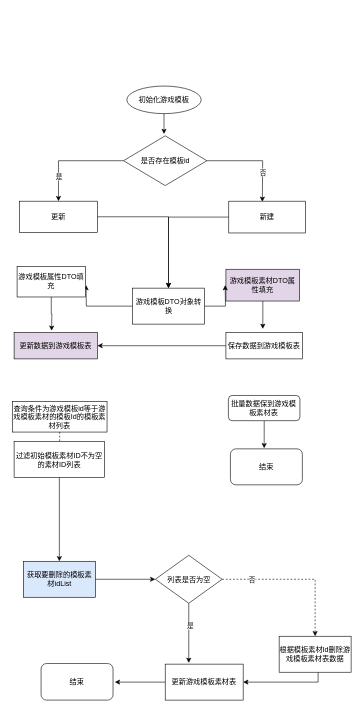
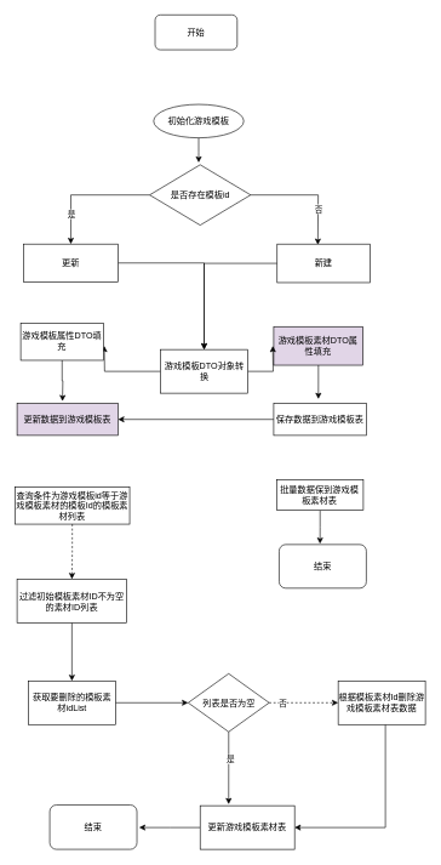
+ <mxCell id="2" value="开始" style="rounded=1;whiteSpace=wrap;html=1;" vertex="1" parent="1"><mxGeometry x="213" y="20" width="113" height="48" as="geometry" /></mxCell>
- <mxCell id="19" value="批量数据保到游戏模板素材表" style="whiteSpace=wrap;html=1;rounded=1;" vertex="1" parent="1"><mxGeometry x="380.38" y="659" width="119.25" height="42" as="geometry" /></mxCell>
+ <mxCell id="19" value="批量数据保到游戏模板素材表" style="whiteSpace=wrap;html=1;rounded=0;" vertex="1" parent="1"><mxGeometry x="380.38" y="659" width="119.25" height="42" as="geometry" /></mxCell>
- <mxCell id="30" value="过滤初始模板素材ID不为空的素材ID列表" style="whiteSpace=wrap;html=1;rounded=0;" vertex="1" parent="1"><mxGeometry x="23" y="735.5" width="151" height="60" as="geometry" /></mxCell>
+ <mxCell id="30" value="过滤初始模板素材ID不为空的素材ID列表" style="whiteSpace=wrap;html=1;rounded=0;" vertex="1" parent="1"><mxGeometry x="23" y="795.5" width="151" height="60" as="geometry" /></mxCell>
- <mxCell id="32" value="获取要删除的模板素材idList" style="whiteSpace=wrap;html=1;rounded=0;fillColor=#dae8fc;" vertex="1" parent="1"><mxGeometry x="38.5" y="935.5" width="120" height="60" as="geometry" /></mxCell>
+ <mxCell id="32" value="获取要删除的模板素材idList" style="whiteSpace=wrap;html=1;rounded=0;" vertex="1" parent="1"><mxGeometry x="38.5" y="935.5" width="120" height="60" as="geometry" /></mxCell>
- <mxCell id="39" value="根据模板素材Id删除游戏模板素材表数据" style="rounded=0;whiteSpace=wrap;html=1;" vertex="1" parent="1"><mxGeometry x="465" y="1060.5" width="120" height="60" as="geometry" /></mxCell>
+ <mxCell id="39" value="根据模板素材Id删除游戏模板素材表数据" style="rounded=0;whiteSpace=wrap;html=1;" vertex="1" parent="1"><mxGeometry x="465" y="935.5" width="120" height="60" as="geometry" /></mxCell>
